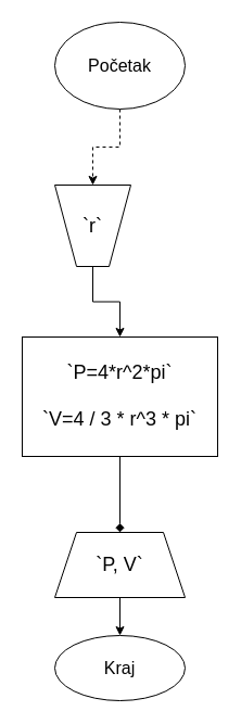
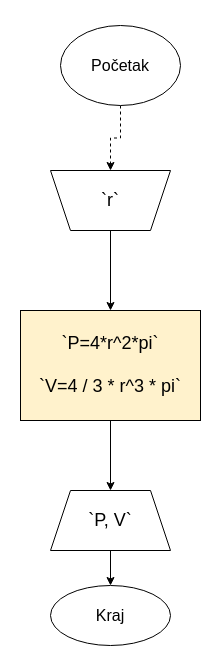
- <mxCell id="3" value="Početak" style="ellipse;whiteSpace=wrap;html=1;fontSize=16;" parent="1" vertex="1"><mxGeometry x="50" y="20" width="120" height="80" as="geometry" /></mxCell>
+ <mxCell id="3" value="Početak" style="ellipse;whiteSpace=wrap;html=1;fontSize=16;" parent="1" vertex="1"><mxGeometry x="60" y="25" width="120" height="80" as="geometry" /></mxCell>
- <mxCell id="5" value="`r`" style="shape=trapezoid;perimeter=trapezoidPerimeter;whiteSpace=wrap;html=1;fixedSize=1;fontSize=18;direction=west;" parent="1" vertex="1"><mxGeometry x="50" y="170" width="70" height="75" as="geometry" /></mxCell>
+ <mxCell id="5" value="`r`" style="shape=trapezoid;perimeter=trapezoidPerimeter;whiteSpace=wrap;html=1;fixedSize=1;fontSize=18;direction=west;" parent="1" vertex="1"><mxGeometry x="50" y="170" width="120" height="60" as="geometry" /></mxCell>
- <mxCell id="7" value="`P=4*r^2*pi`&lt;br style=&quot;font-size: 18px;&quot;&gt;&lt;br style=&quot;font-size: 18px;&quot;&gt;`V=4 / 3 * r^3 * pi`" style="whiteSpace=wrap;html=1;fontSize=18;" parent="1" vertex="1"><mxGeometry x="20" y="310" width="180" height="110" as="geometry" /></mxCell>
+ <mxCell id="7" value="`P=4*r^2*pi`&lt;br style=&quot;font-size: 18px;&quot;&gt;&lt;br style=&quot;font-size: 18px;&quot;&gt;`V=4 / 3 * r^3 * pi`" style="whiteSpace=wrap;html=1;fontSize=18;fillColor=#fff2cc;" parent="1" vertex="1"><mxGeometry x="20" y="310" width="180" height="110" as="geometry" /></mxCell>
- <mxCell id="6" value="" style="edgeStyle=orthogonalEdgeStyle;rounded=0;orthogonalLoop=1;jettySize=auto;html=1;fontSize=18;endArrow=diamond;" parent="1" source="7" target="9" edge="1"><mxGeometry relative="1" as="geometry" /></mxCell>
+ <mxCell id="6" value="" style="edgeStyle=orthogonalEdgeStyle;rounded=0;orthogonalLoop=1;jettySize=auto;html=1;fontSize=18;" parent="1" source="7" target="9" edge="1"><mxGeometry relative="1" as="geometry" /></mxCell>
